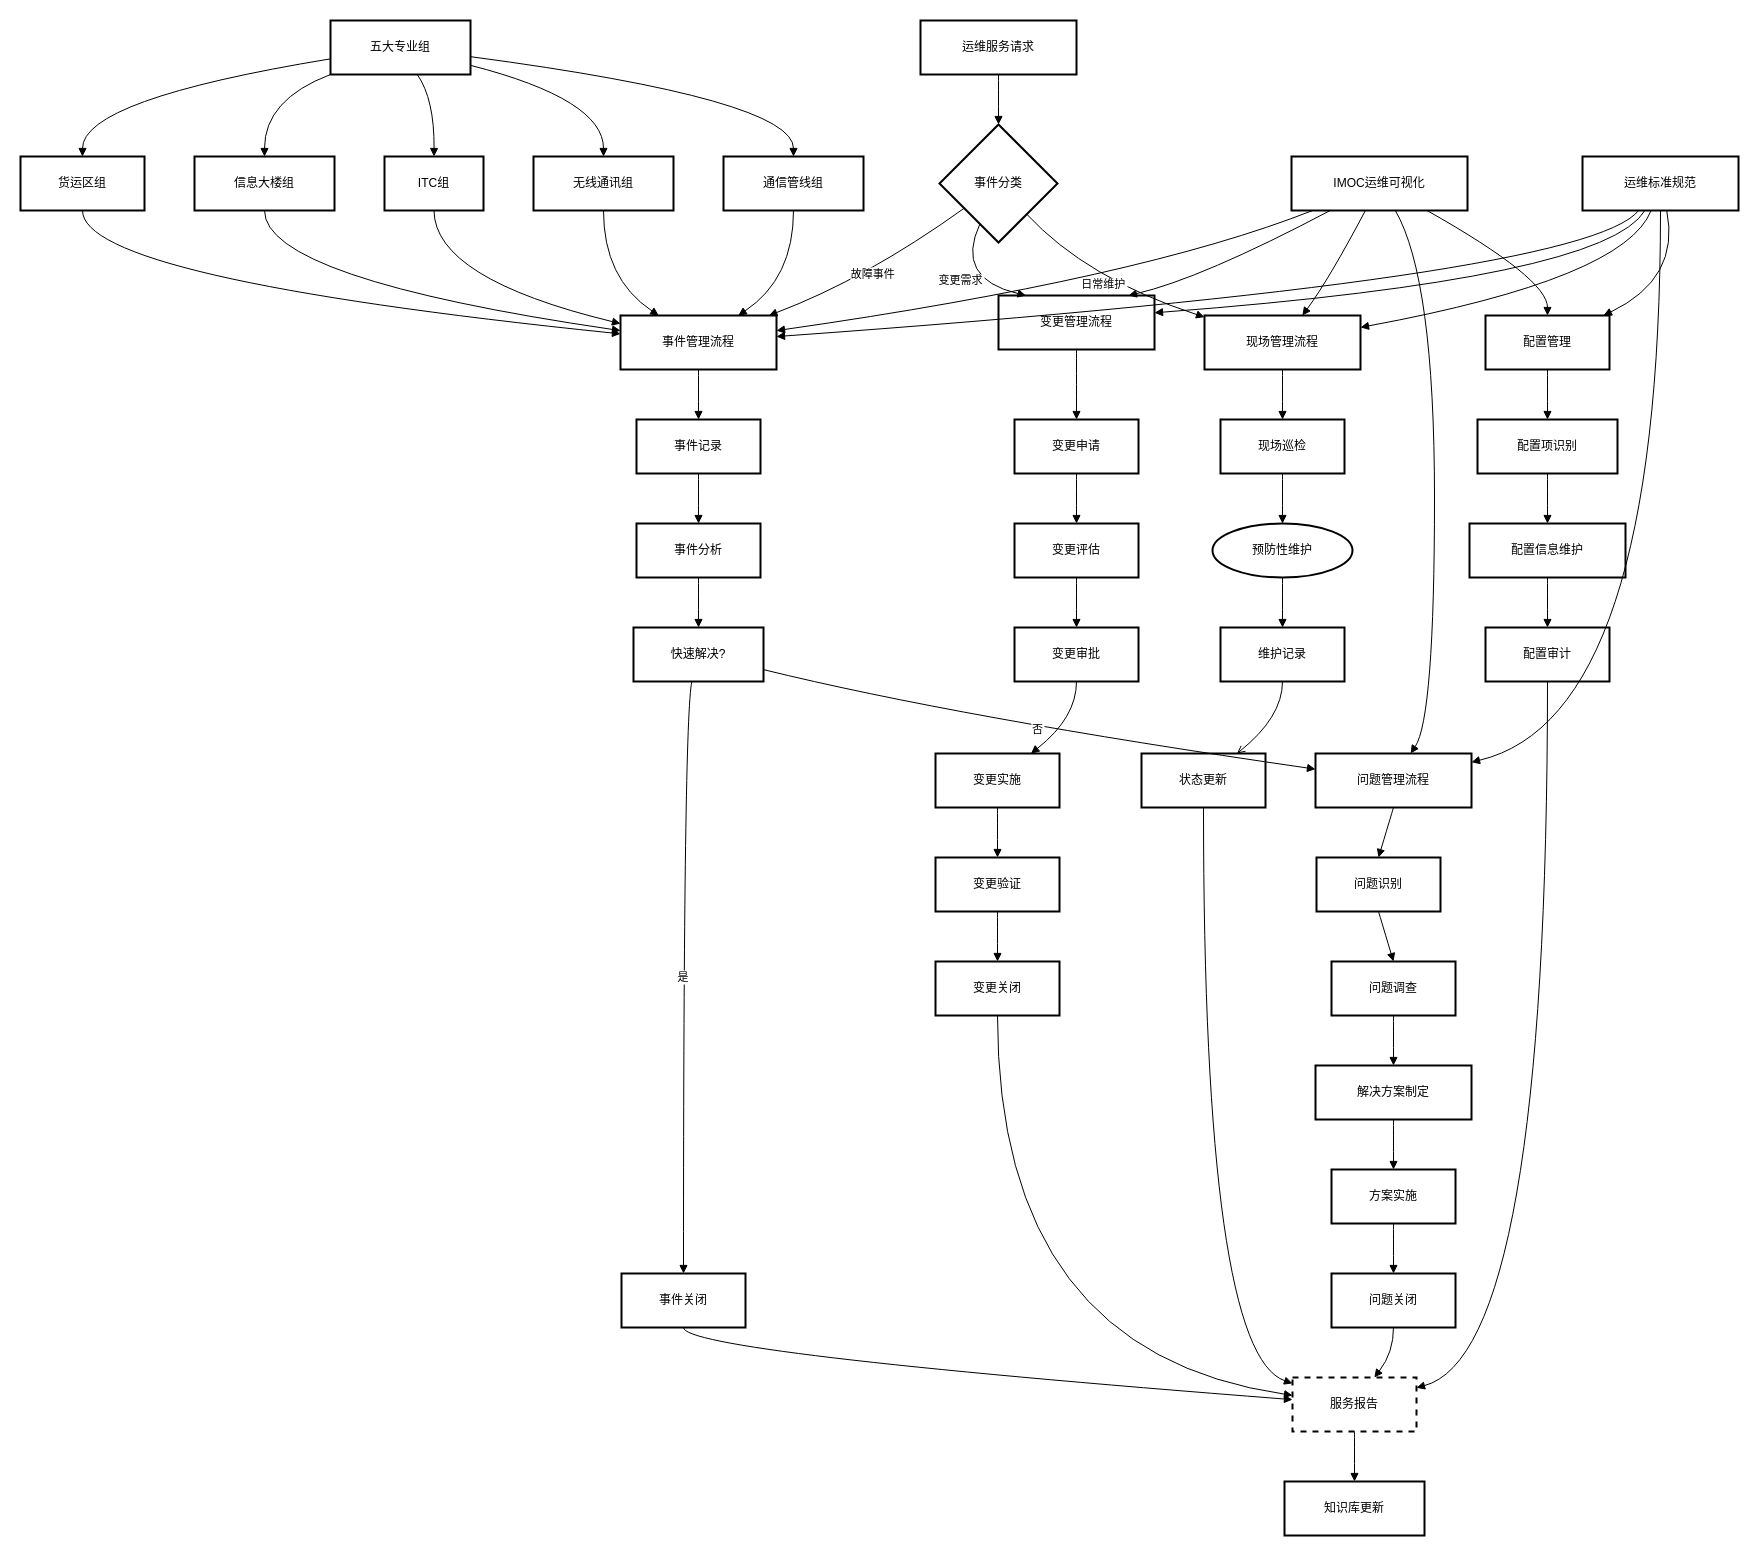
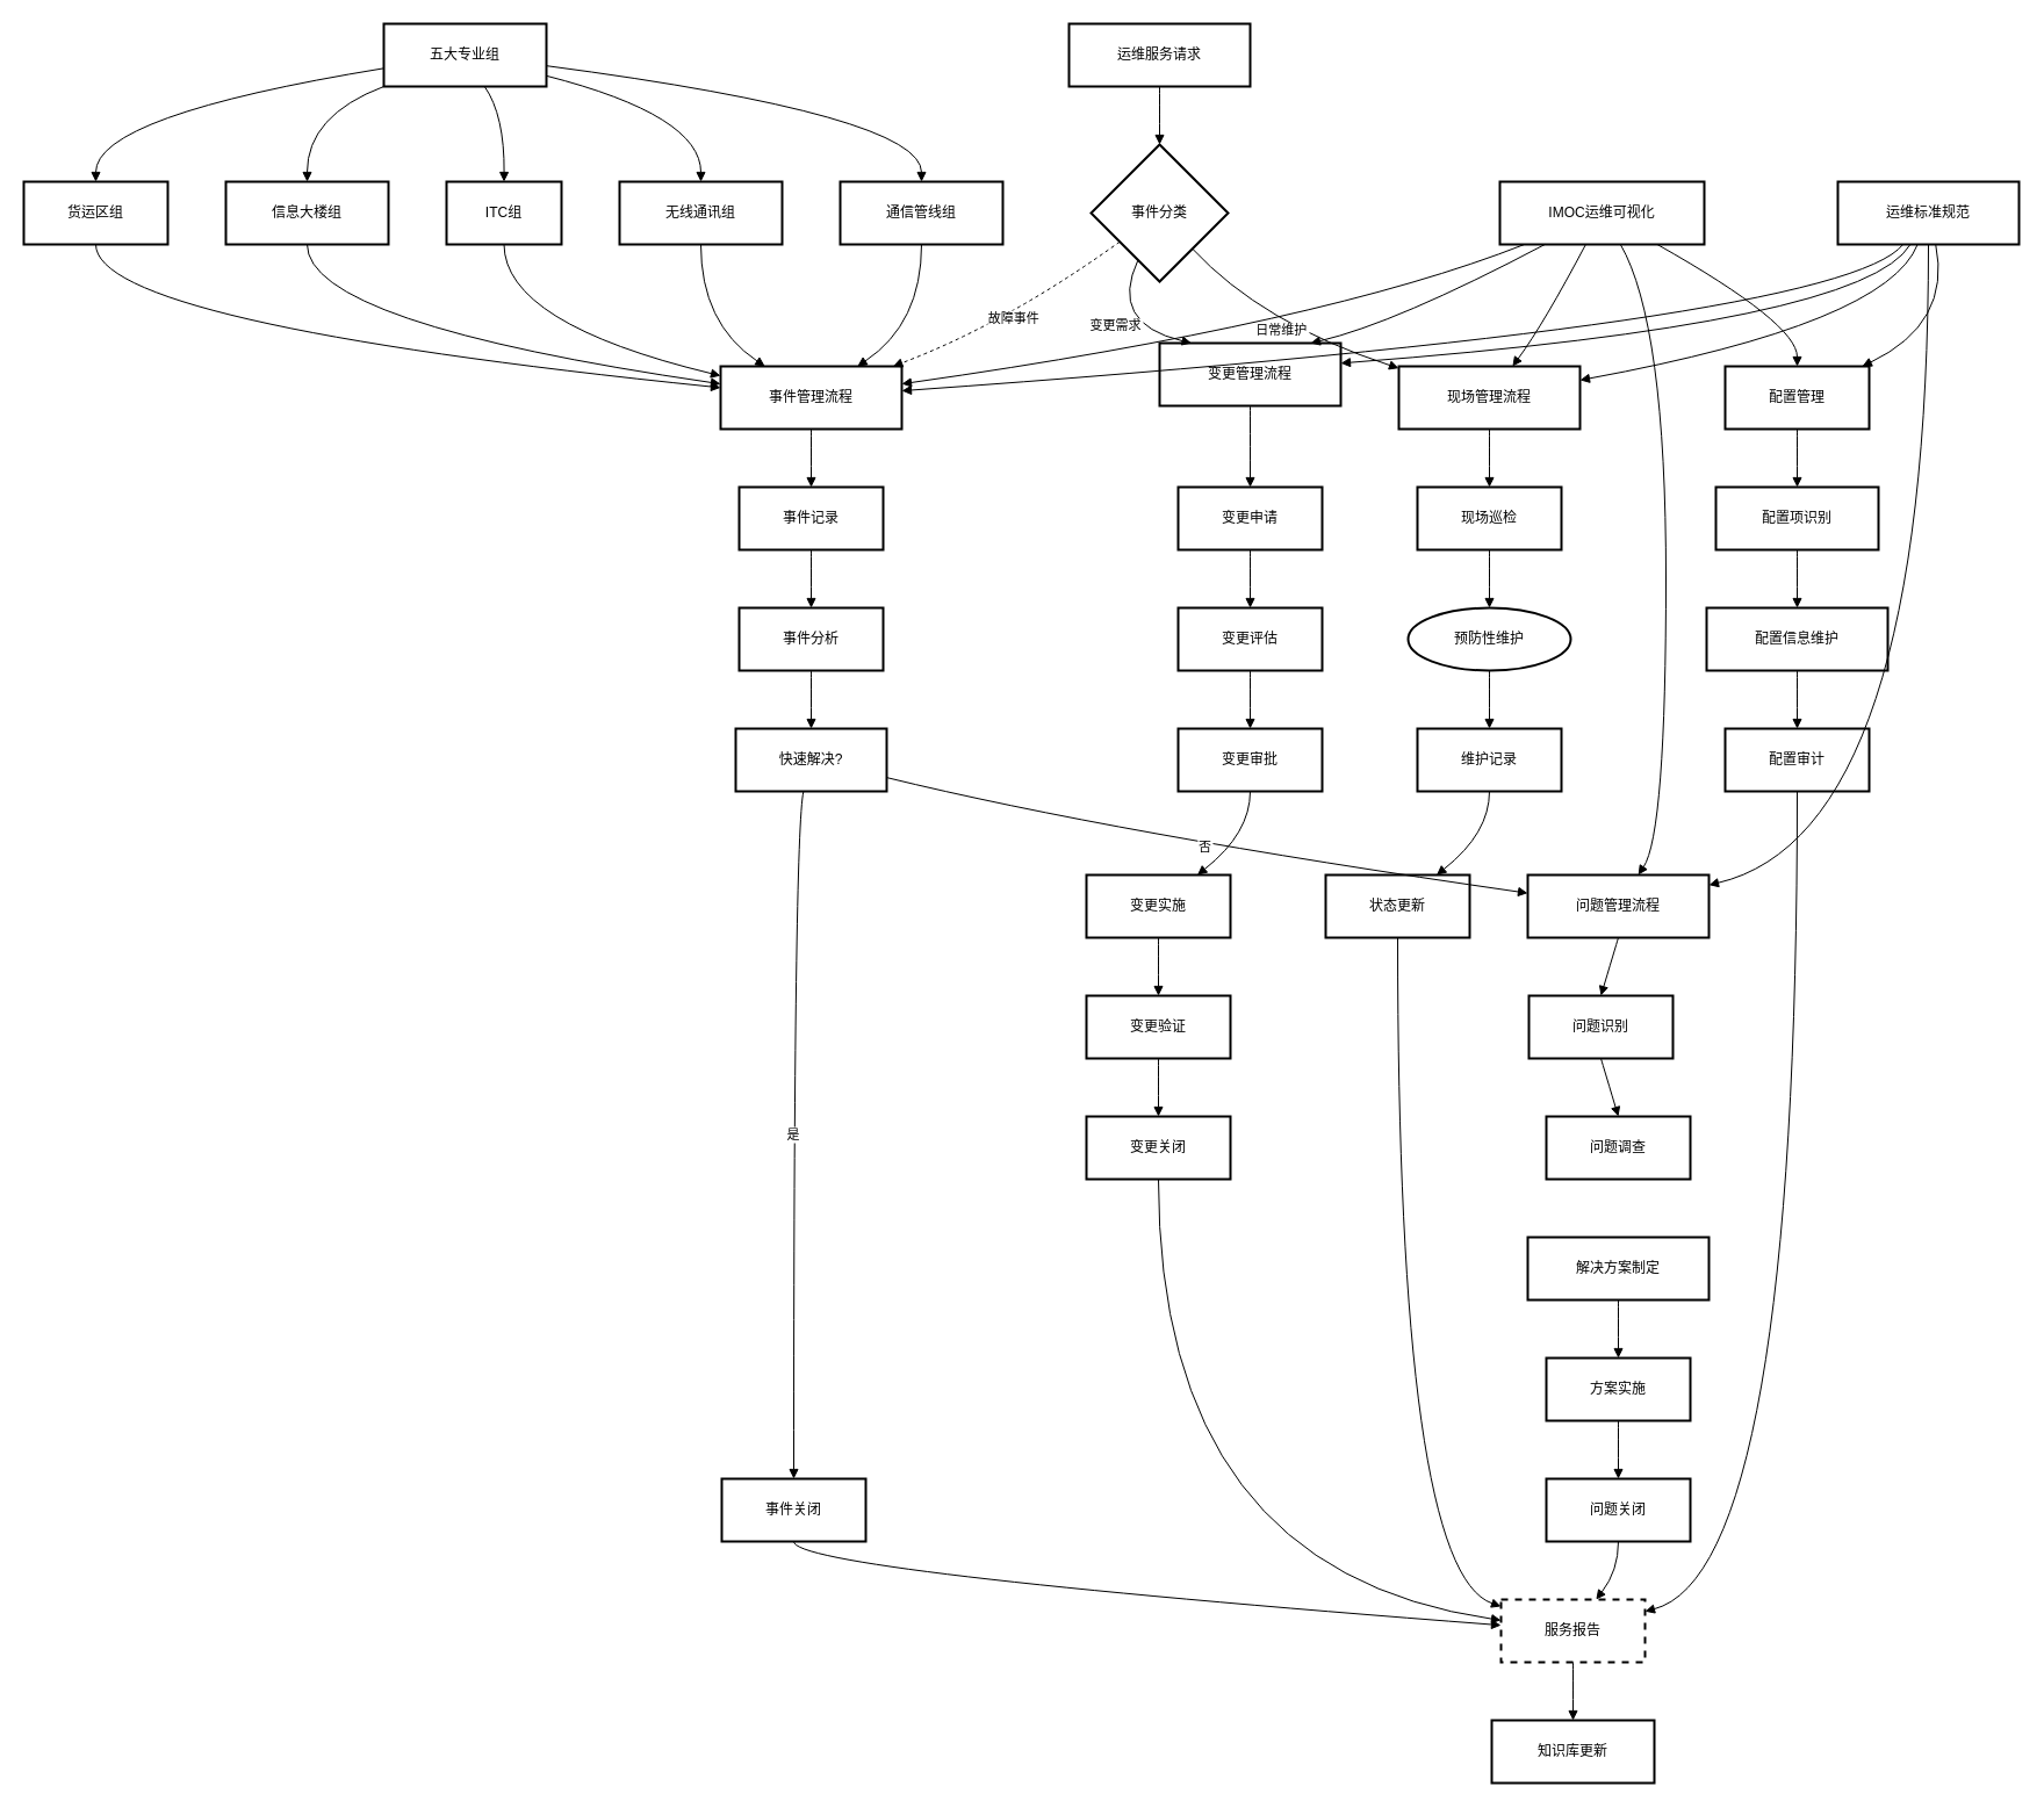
- <mxCell id="42" value="故障事件" style="curved=1;startArrow=none;endArrow=block;exitX=0;exitY=0.86;entryX=0.96;entryY=-0.01;rounded=0;" parent="1" source="3" target="4" edge="1"><mxGeometry relative="1" as="geometry"><Array as="points"><mxPoint x="866" y="278" /></Array></mxGeometry></mxCell>
+ <mxCell id="42" value="故障事件" style="curved=1;startArrow=none;endArrow=block;exitX=0;exitY=0.86;entryX=0.96;entryY=-0.01;rounded=0;dashed=1;" parent="1" source="3" target="4" edge="1"><mxGeometry relative="1" as="geometry"><Array as="points"><mxPoint x="866" y="278" /></Array></mxGeometry></mxCell>
- <mxCell id="64" value="" style="curved=1;startArrow=none;endArrow=open;exitX=0.5;exitY=0.99;entryX=0.77;entryY=0;rounded=0;" parent="1" source="25" target="26" edge="1"><mxGeometry relative="1" as="geometry"><Array as="points"><mxPoint x="1282" y="717" /></Array></mxGeometry></mxCell>
+ <mxCell id="64" value="" style="curved=1;startArrow=none;endArrow=block;exitX=0.5;exitY=0.99;entryX=0.77;entryY=0;rounded=0;" parent="1" source="25" target="26" edge="1"><mxGeometry relative="1" as="geometry"><Array as="points"><mxPoint x="1282" y="717" /></Array></mxGeometry></mxCell>
- <mxCell id="52" value="" style="curved=1;startArrow=none;endArrow=block;exitX=0.5;exitY=1;entryX=0.5;entryY=0;rounded=0;" parent="1" source="13" target="14" edge="1"><mxGeometry relative="1" as="geometry"><Array as="points" /></mxGeometry></mxCell>
